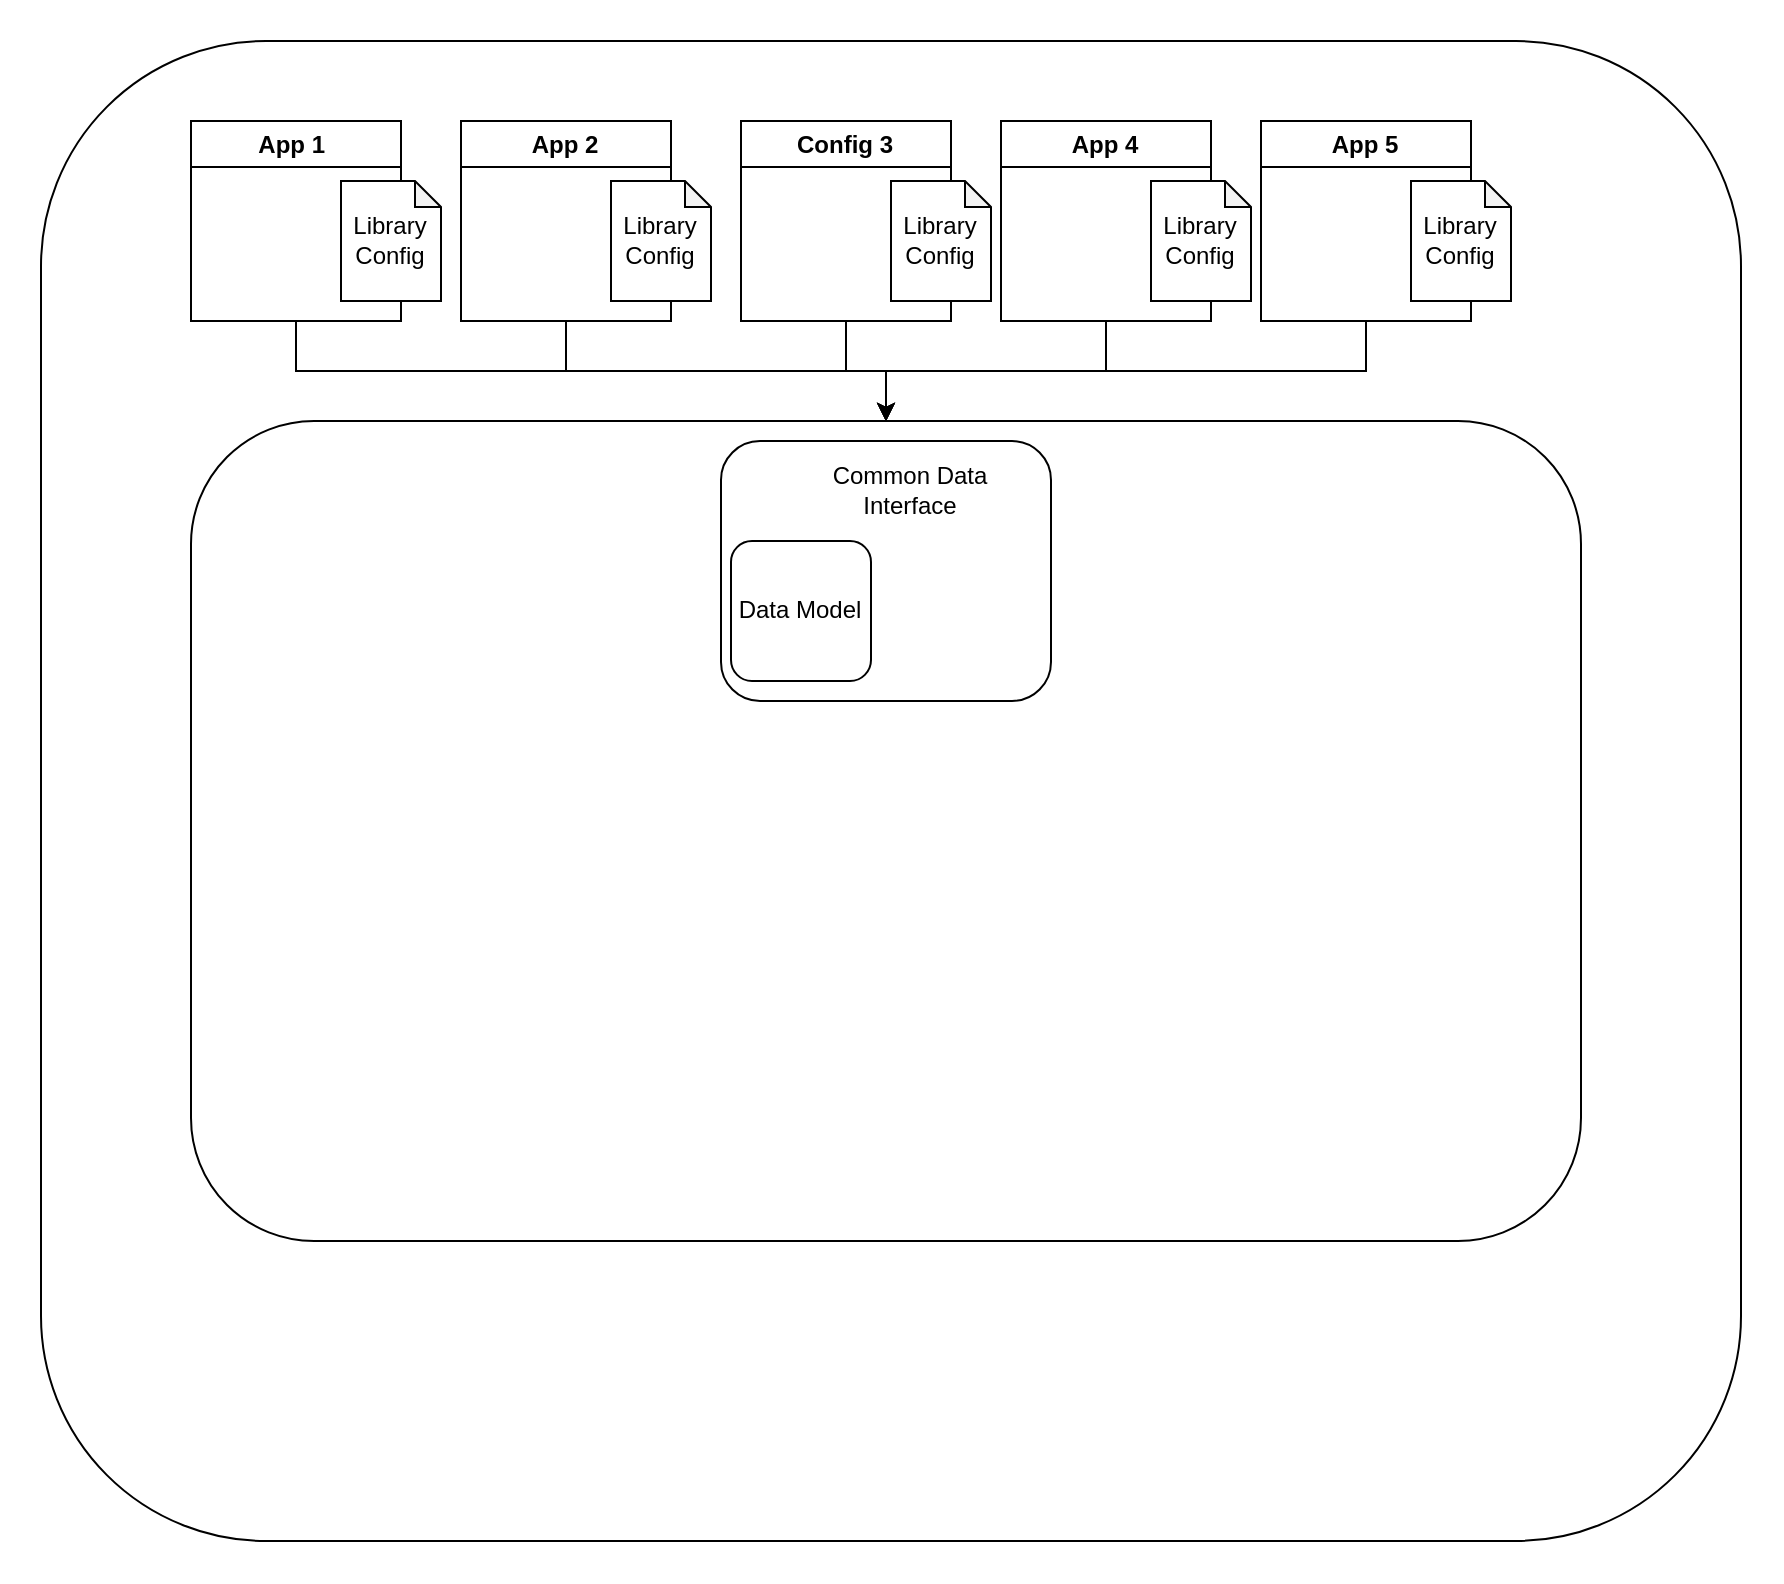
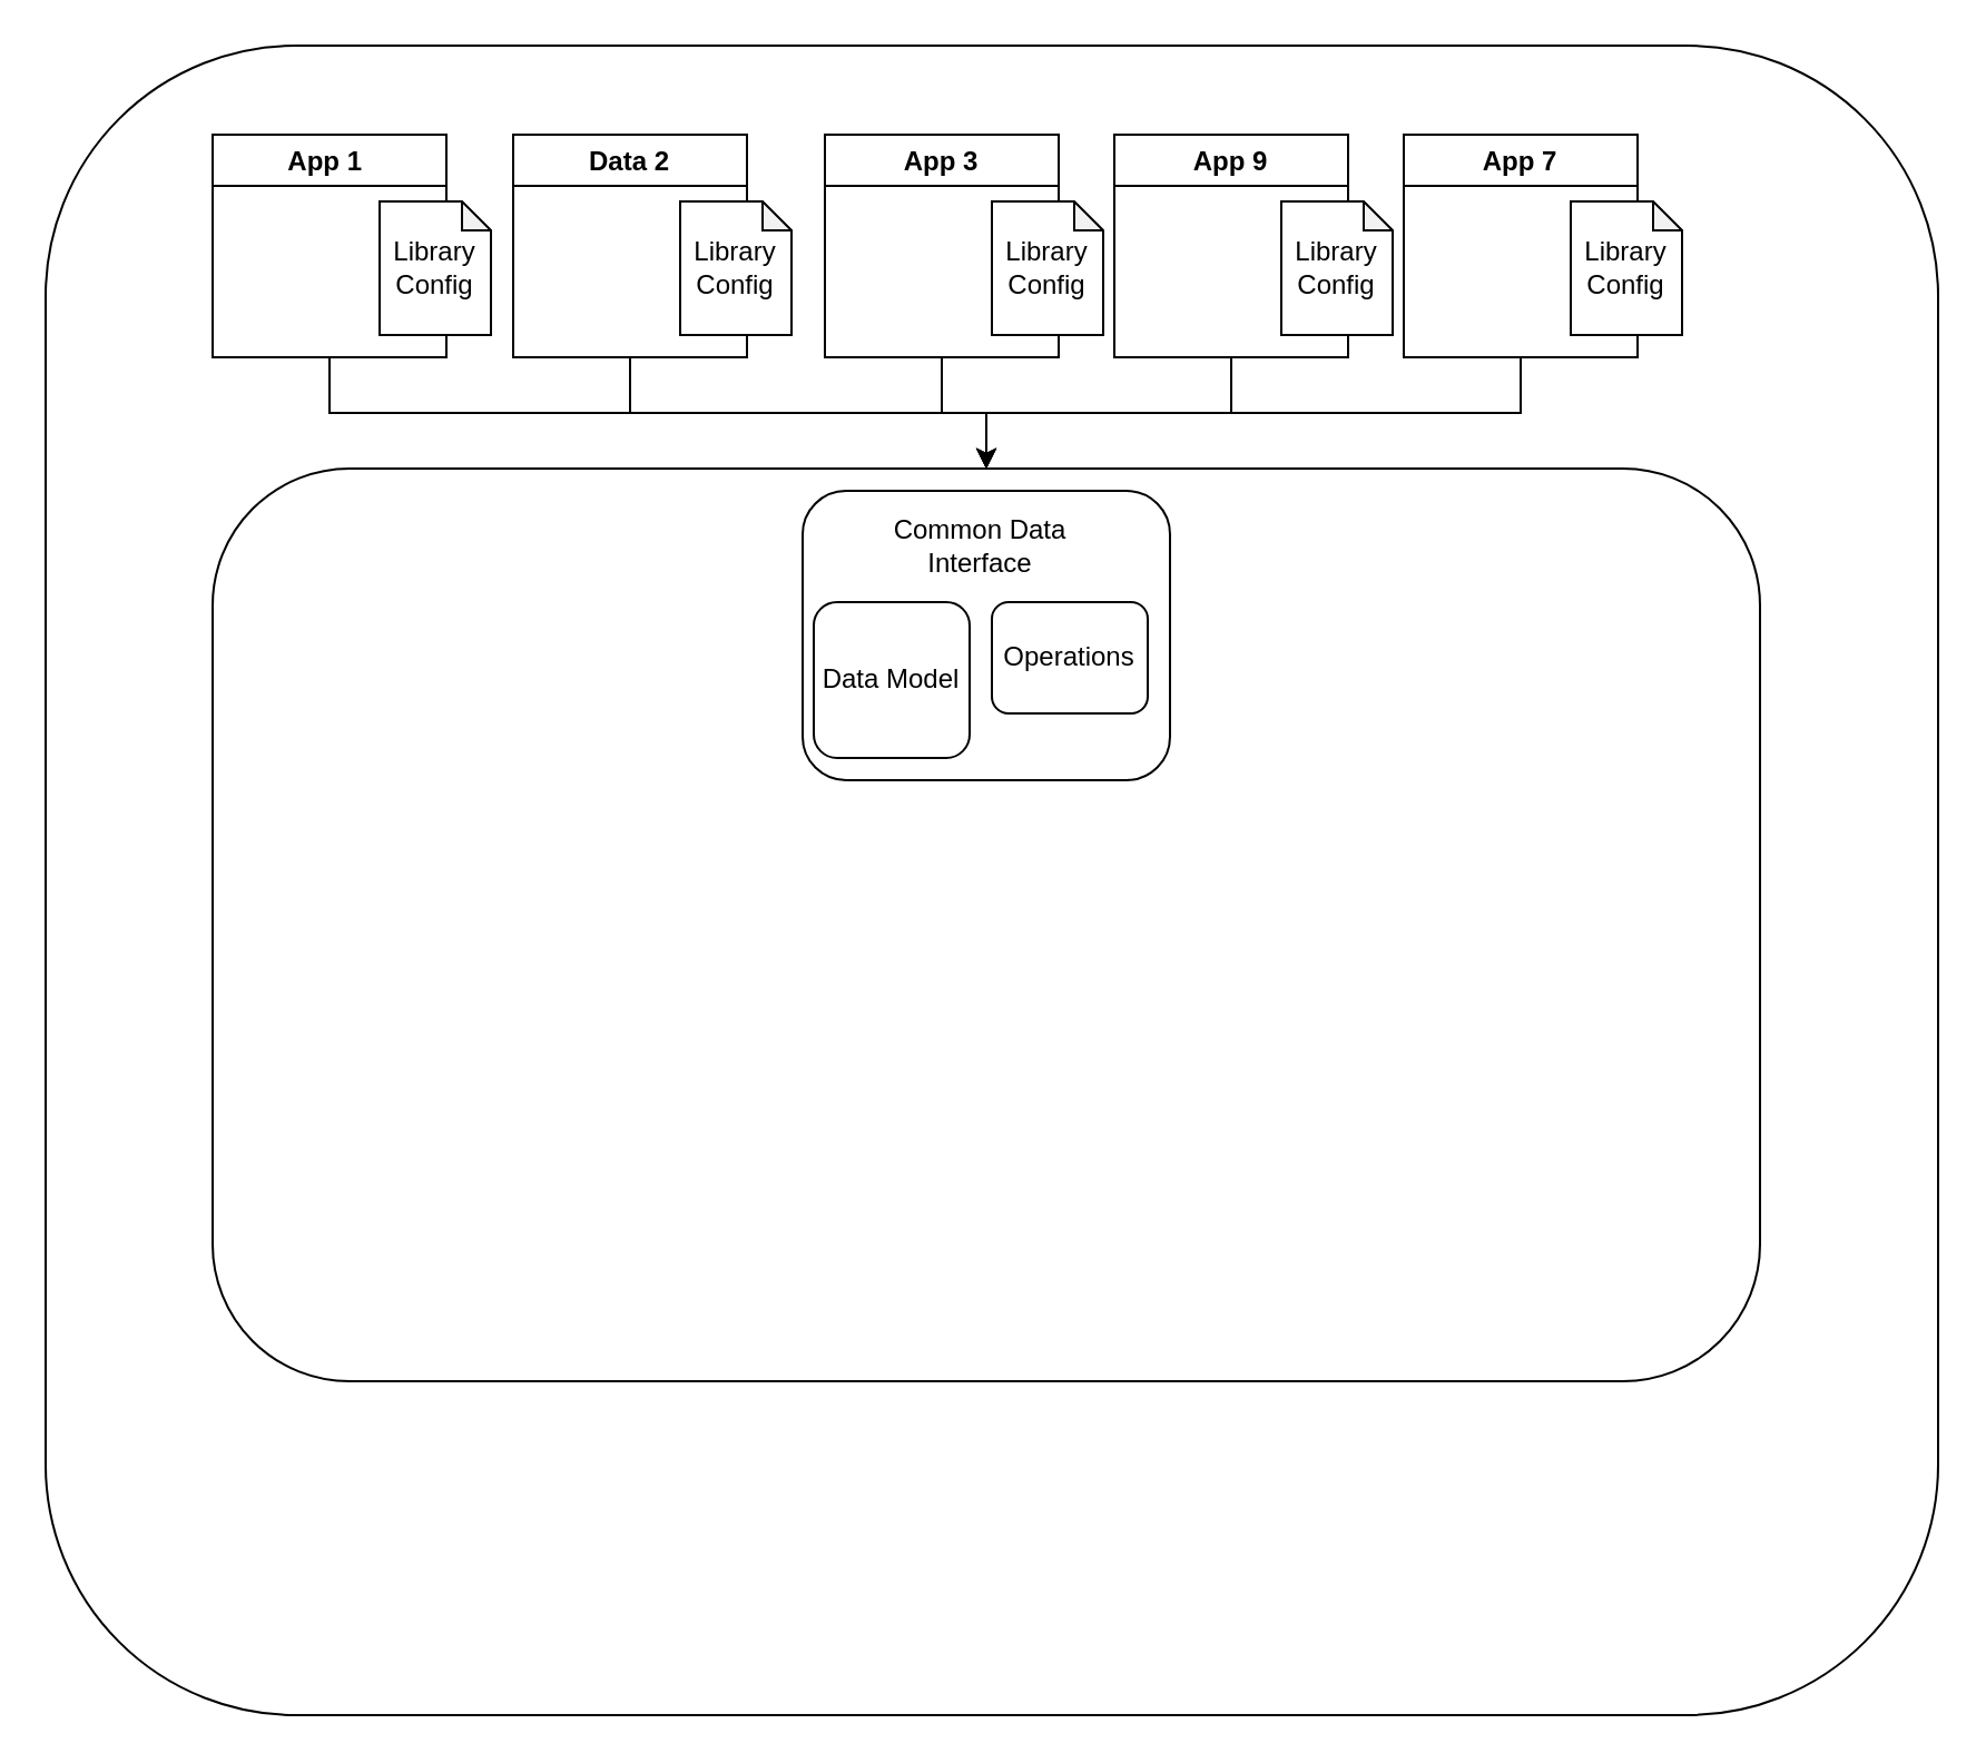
- <mxCell id="8" value="App 2" style="swimlane;" vertex="1" parent="1"><mxGeometry x="230" y="60" width="105" height="100" as="geometry"><mxRectangle x="115" y="200" width="80" height="30" as="alternateBounds" /></mxGeometry></mxCell>
+ <mxCell id="8" value="Data 2" style="swimlane;" vertex="1" parent="1"><mxGeometry x="230" y="60" width="105" height="100" as="geometry"><mxRectangle x="115" y="200" width="80" height="30" as="alternateBounds" /></mxGeometry></mxCell>
- <mxCell id="11" value="Config 3" style="swimlane;" vertex="1" parent="1"><mxGeometry x="370" y="60" width="105" height="100" as="geometry"><mxRectangle x="115" y="200" width="80" height="30" as="alternateBounds" /></mxGeometry></mxCell>
+ <mxCell id="11" value="App 3" style="swimlane;" vertex="1" parent="1"><mxGeometry x="370" y="60" width="105" height="100" as="geometry"><mxRectangle x="115" y="200" width="80" height="30" as="alternateBounds" /></mxGeometry></mxCell>
- <mxCell id="14" value="App 4" style="swimlane;" vertex="1" parent="1"><mxGeometry x="500" y="60" width="105" height="100" as="geometry"><mxRectangle x="115" y="200" width="80" height="30" as="alternateBounds" /></mxGeometry></mxCell>
+ <mxCell id="14" value="App 9" style="swimlane;" vertex="1" parent="1"><mxGeometry x="500" y="60" width="105" height="100" as="geometry"><mxRectangle x="115" y="200" width="80" height="30" as="alternateBounds" /></mxGeometry></mxCell>
- <mxCell id="17" value="App 5" style="swimlane;" vertex="1" parent="1"><mxGeometry x="630" y="60" width="105" height="100" as="geometry"><mxRectangle x="115" y="200" width="80" height="30" as="alternateBounds" /></mxGeometry></mxCell>
+ <mxCell id="17" value="App 7" style="swimlane;" vertex="1" parent="1"><mxGeometry x="630" y="60" width="105" height="100" as="geometry"><mxRectangle x="115" y="200" width="80" height="30" as="alternateBounds" /></mxGeometry></mxCell>
- <mxCell id="22" value="Common Data Interface" style="text;html=1;strokeColor=none;fillColor=none;align=center;verticalAlign=middle;whiteSpace=wrap;rounded=0;" vertex="1" parent="1"><mxGeometry x="410" y="230" width="90" height="30" as="geometry" /></mxCell>
+ <mxCell id="22" value="Common Data Interface" style="text;html=1;strokeColor=none;fillColor=none;align=center;verticalAlign=middle;whiteSpace=wrap;rounded=0;" vertex="1" parent="1"><mxGeometry x="395" y="230" width="90" height="30" as="geometry" /></mxCell>
+ <mxCell id="21" value="Operations" style="rounded=1;whiteSpace=wrap;html=1;" vertex="1" parent="1"><mxGeometry x="445" y="270" width="70" height="50" as="geometry" /></mxCell>
